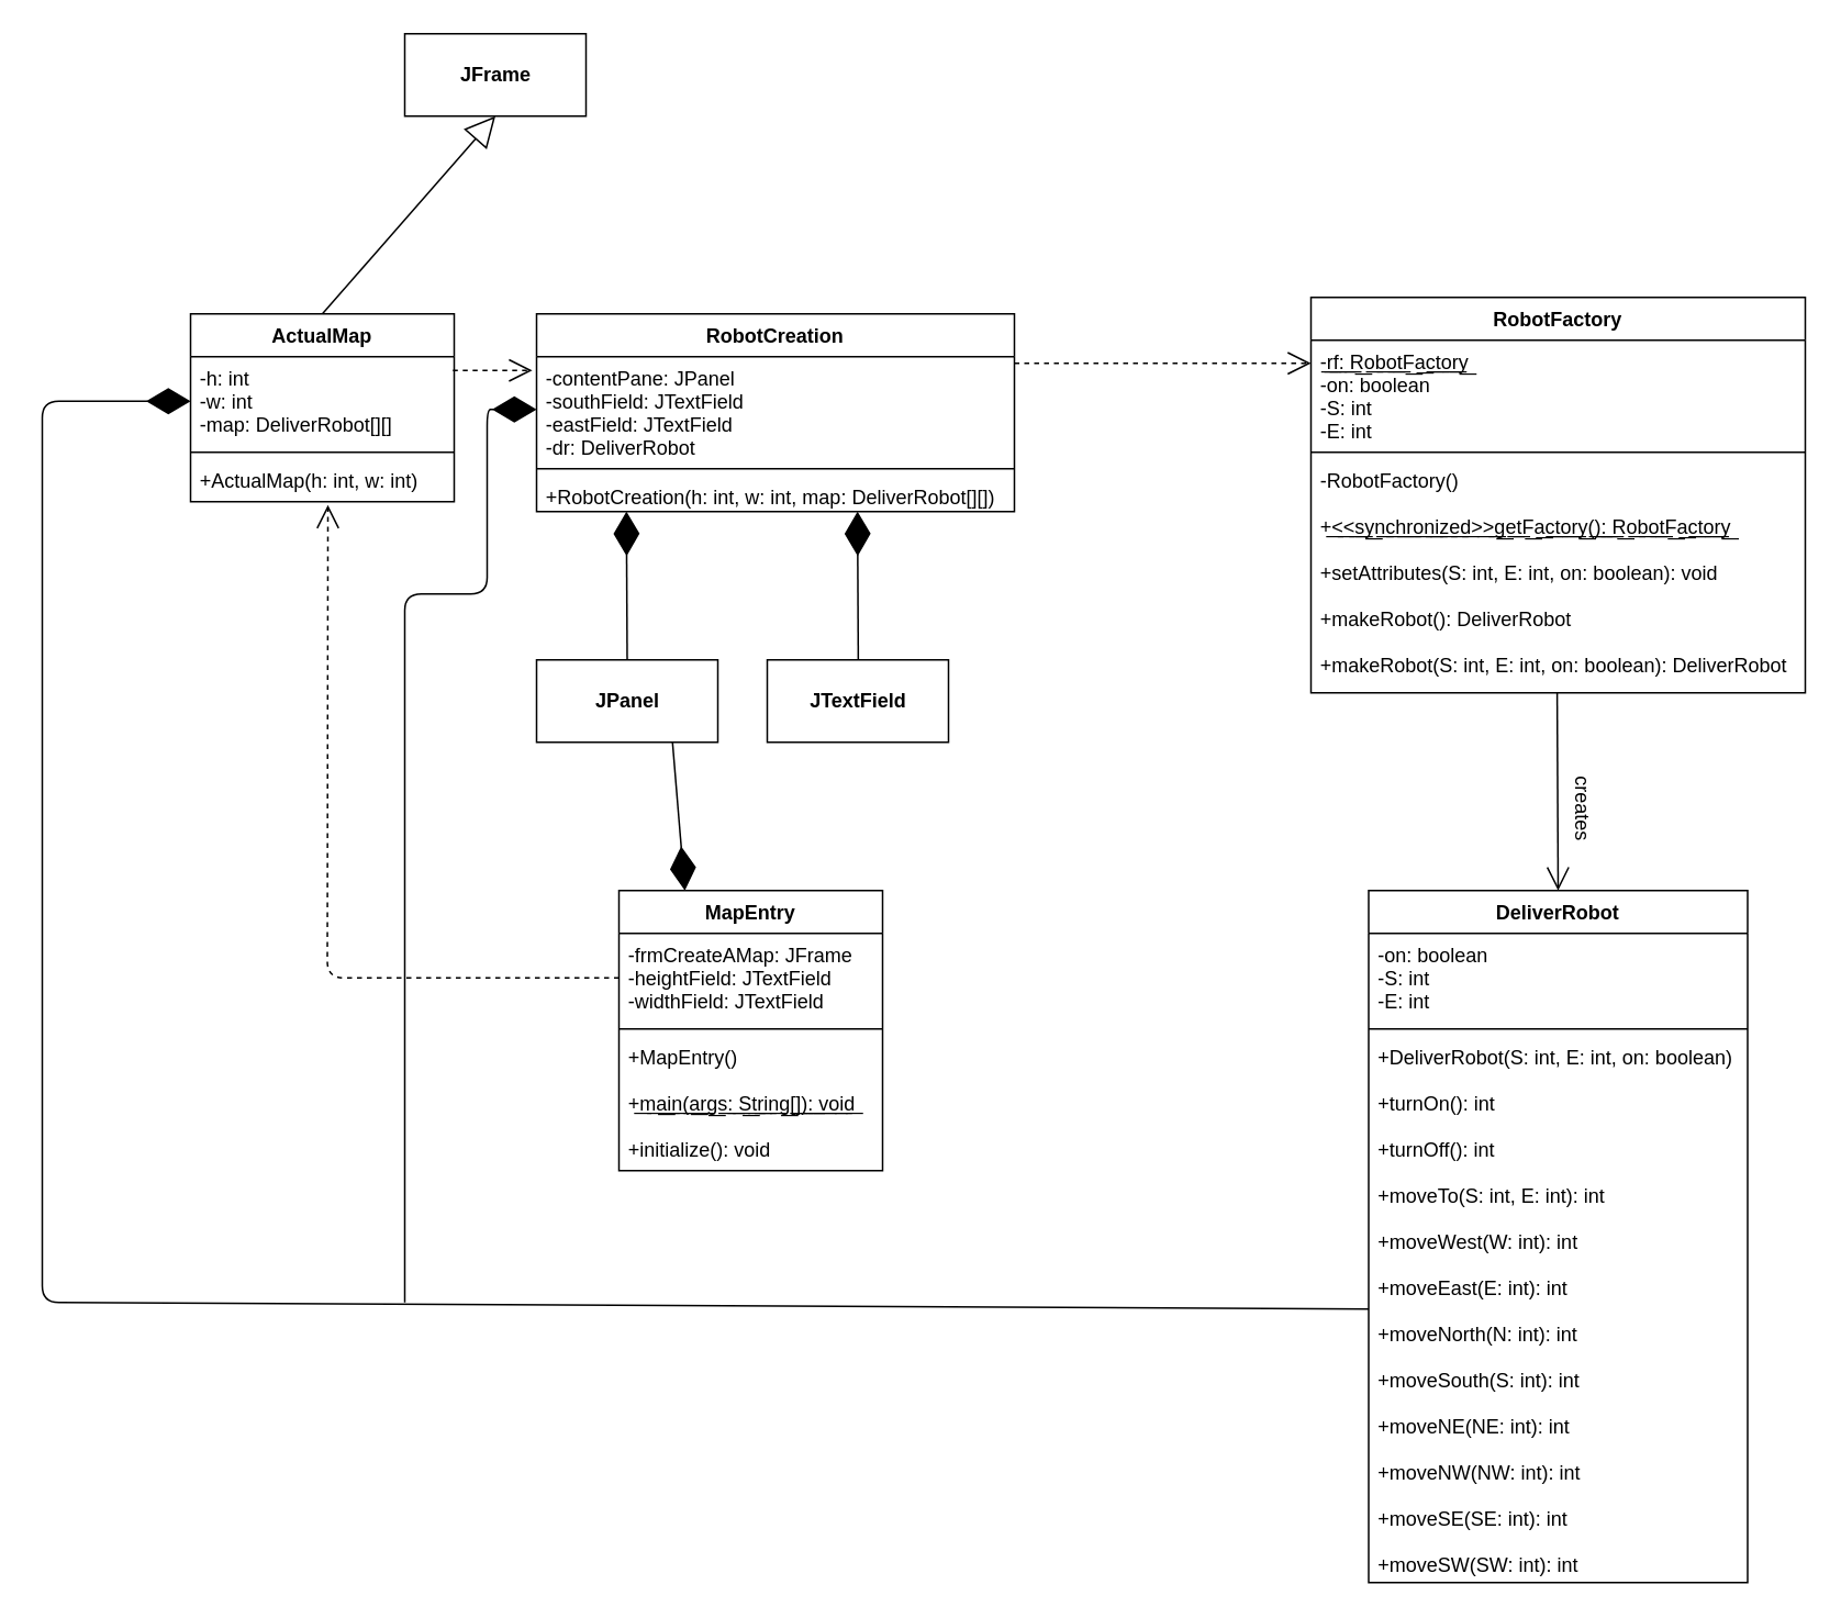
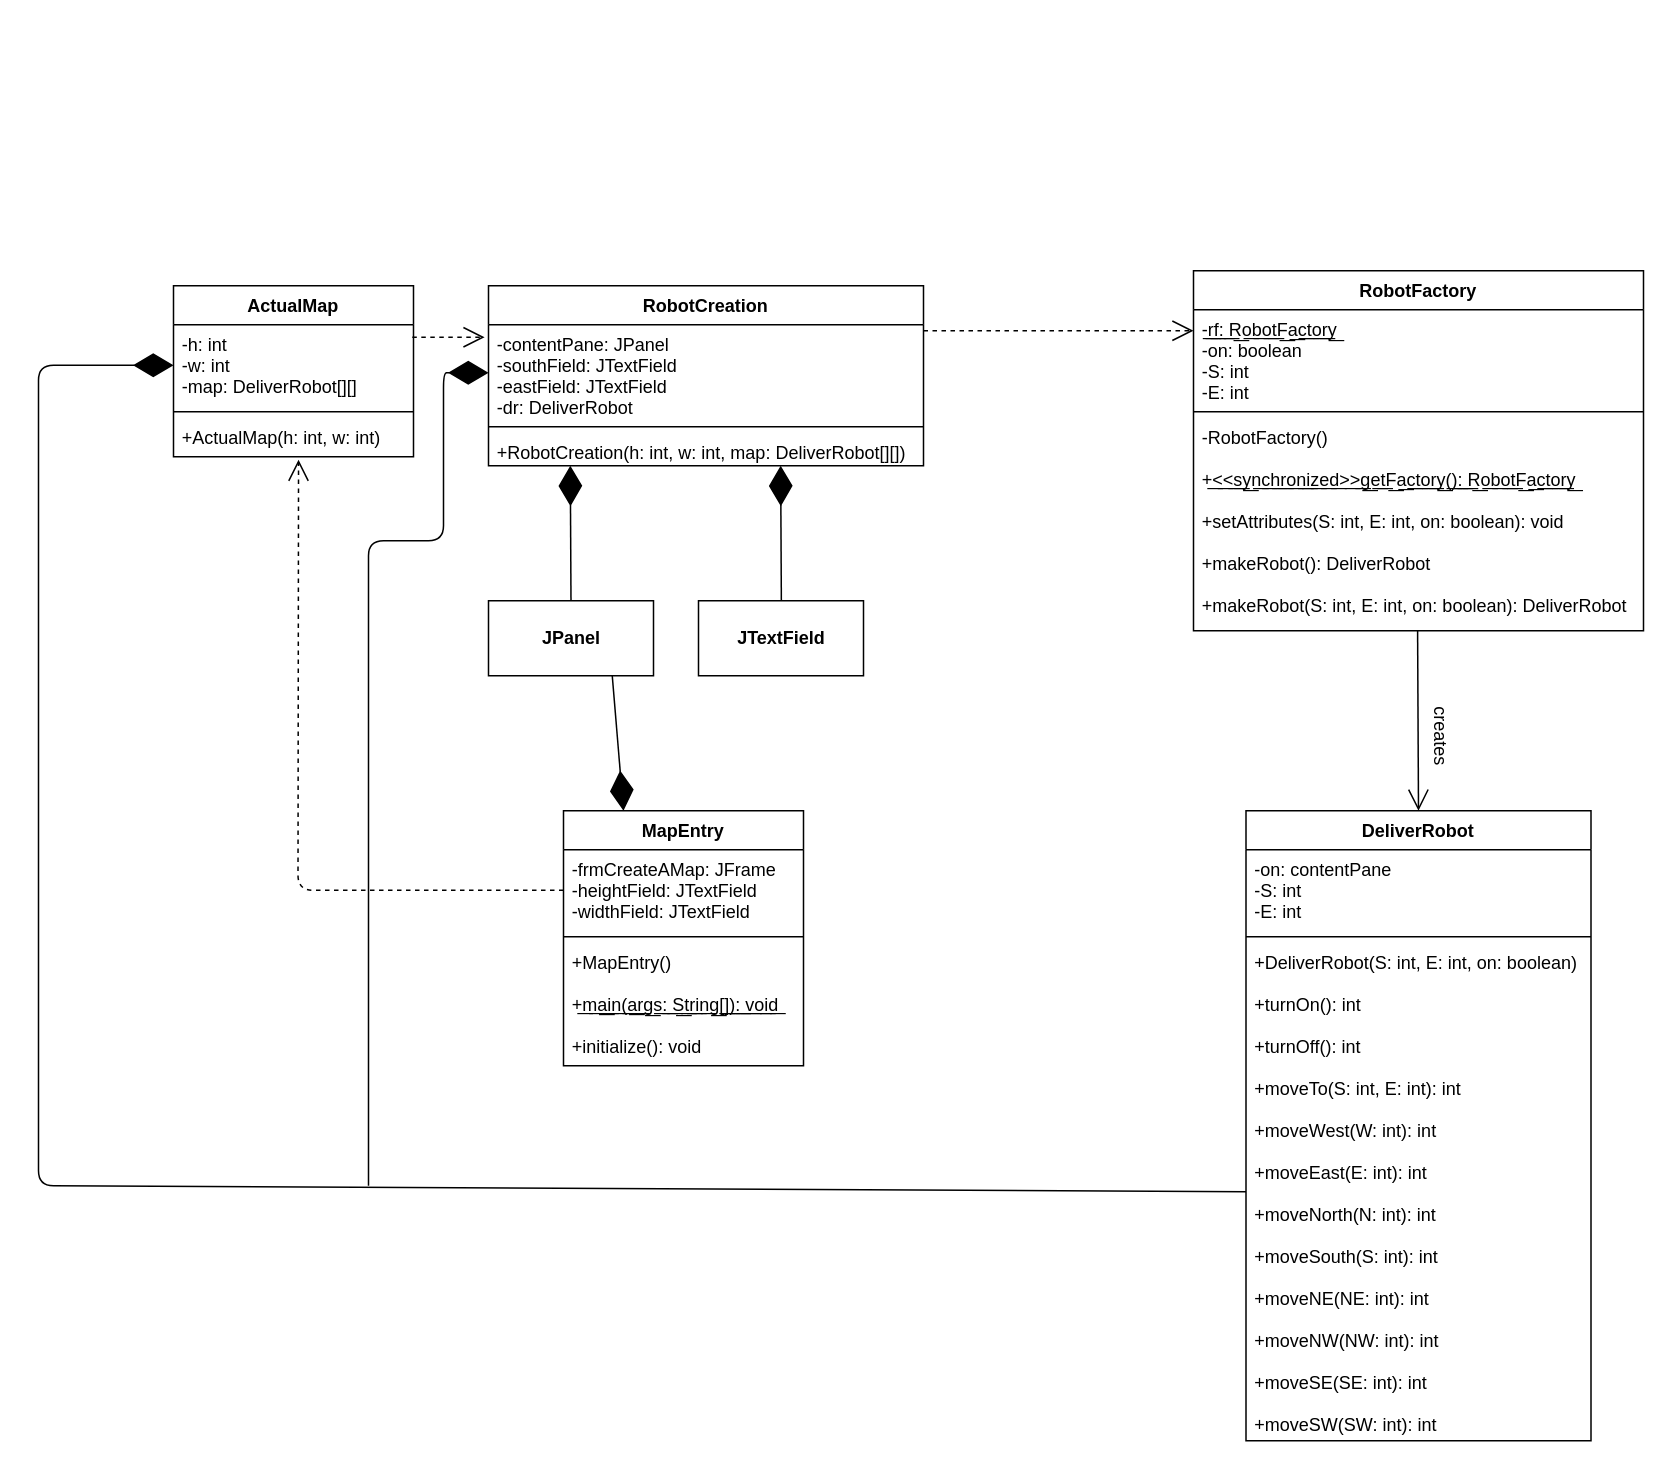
- <mxCell id="4" value="&lt;b&gt;JFrame&lt;/b&gt;" style="html=1;" vertex="1" parent="1"><mxGeometry x="240" y="20" width="110" height="50" as="geometry" /></mxCell>
- <mxCell id="13" value="" style="endArrow=block;endSize=16;endFill=0;html=1;entryX=0.5;entryY=1;entryDx=0;entryDy=0;exitX=0.5;exitY=0;exitDx=0;exitDy=0;" edge="1" parent="1" source="9" target="4"><mxGeometry width="160" relative="1" as="geometry"><mxPoint x="510" y="320" as="sourcePoint" /><mxPoint x="670" y="320" as="targetPoint" /></mxGeometry></mxCell>
- <mxCell id="28" value="-on: boolean&#10;-S: int&#10;-E: int" style="text;strokeColor=none;fillColor=none;align=left;verticalAlign=top;spacingLeft=4;spacingRight=4;overflow=hidden;rotatable=0;points=[[0,0.5],[1,0.5]];portConstraint=eastwest;" vertex="1" parent="27"><mxGeometry y="26" width="230" height="54" as="geometry" /></mxCell>
+ <mxCell id="28" value="-on: contentPane&#10;-S: int&#10;-E: int" style="text;strokeColor=none;fillColor=none;align=left;verticalAlign=top;spacingLeft=4;spacingRight=4;overflow=hidden;rotatable=0;points=[[0,0.5],[1,0.5]];portConstraint=eastwest;" vertex="1" parent="27"><mxGeometry y="26" width="230" height="54" as="geometry" /></mxCell>
